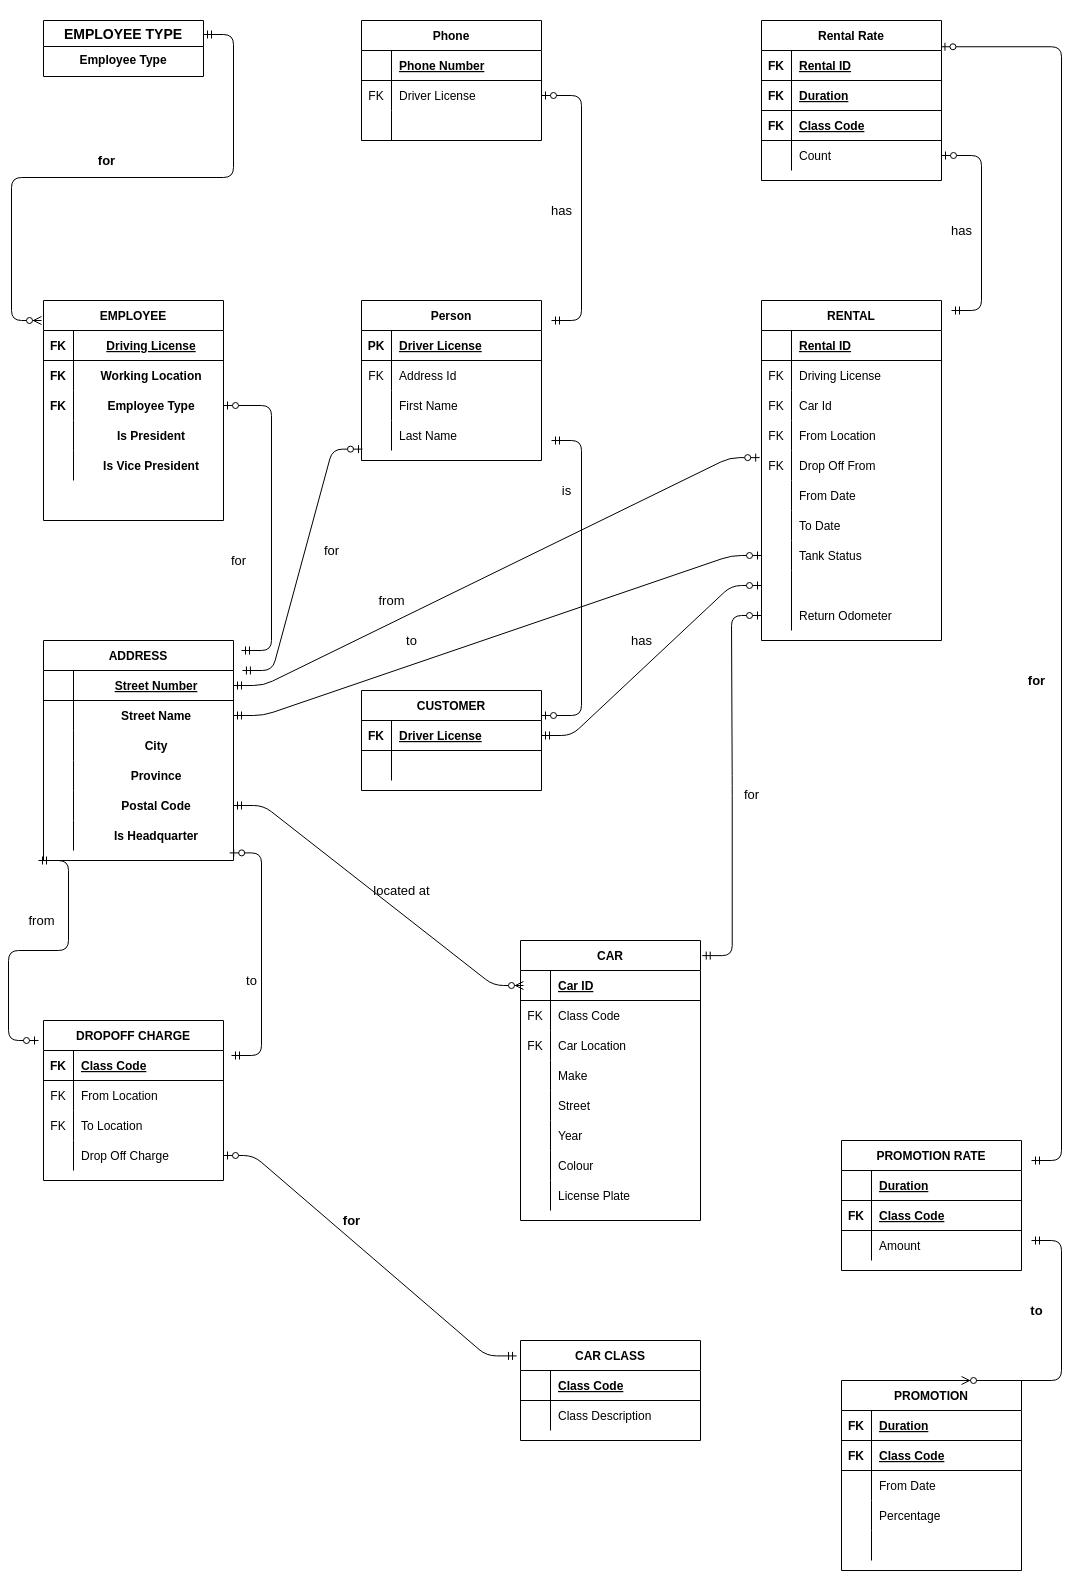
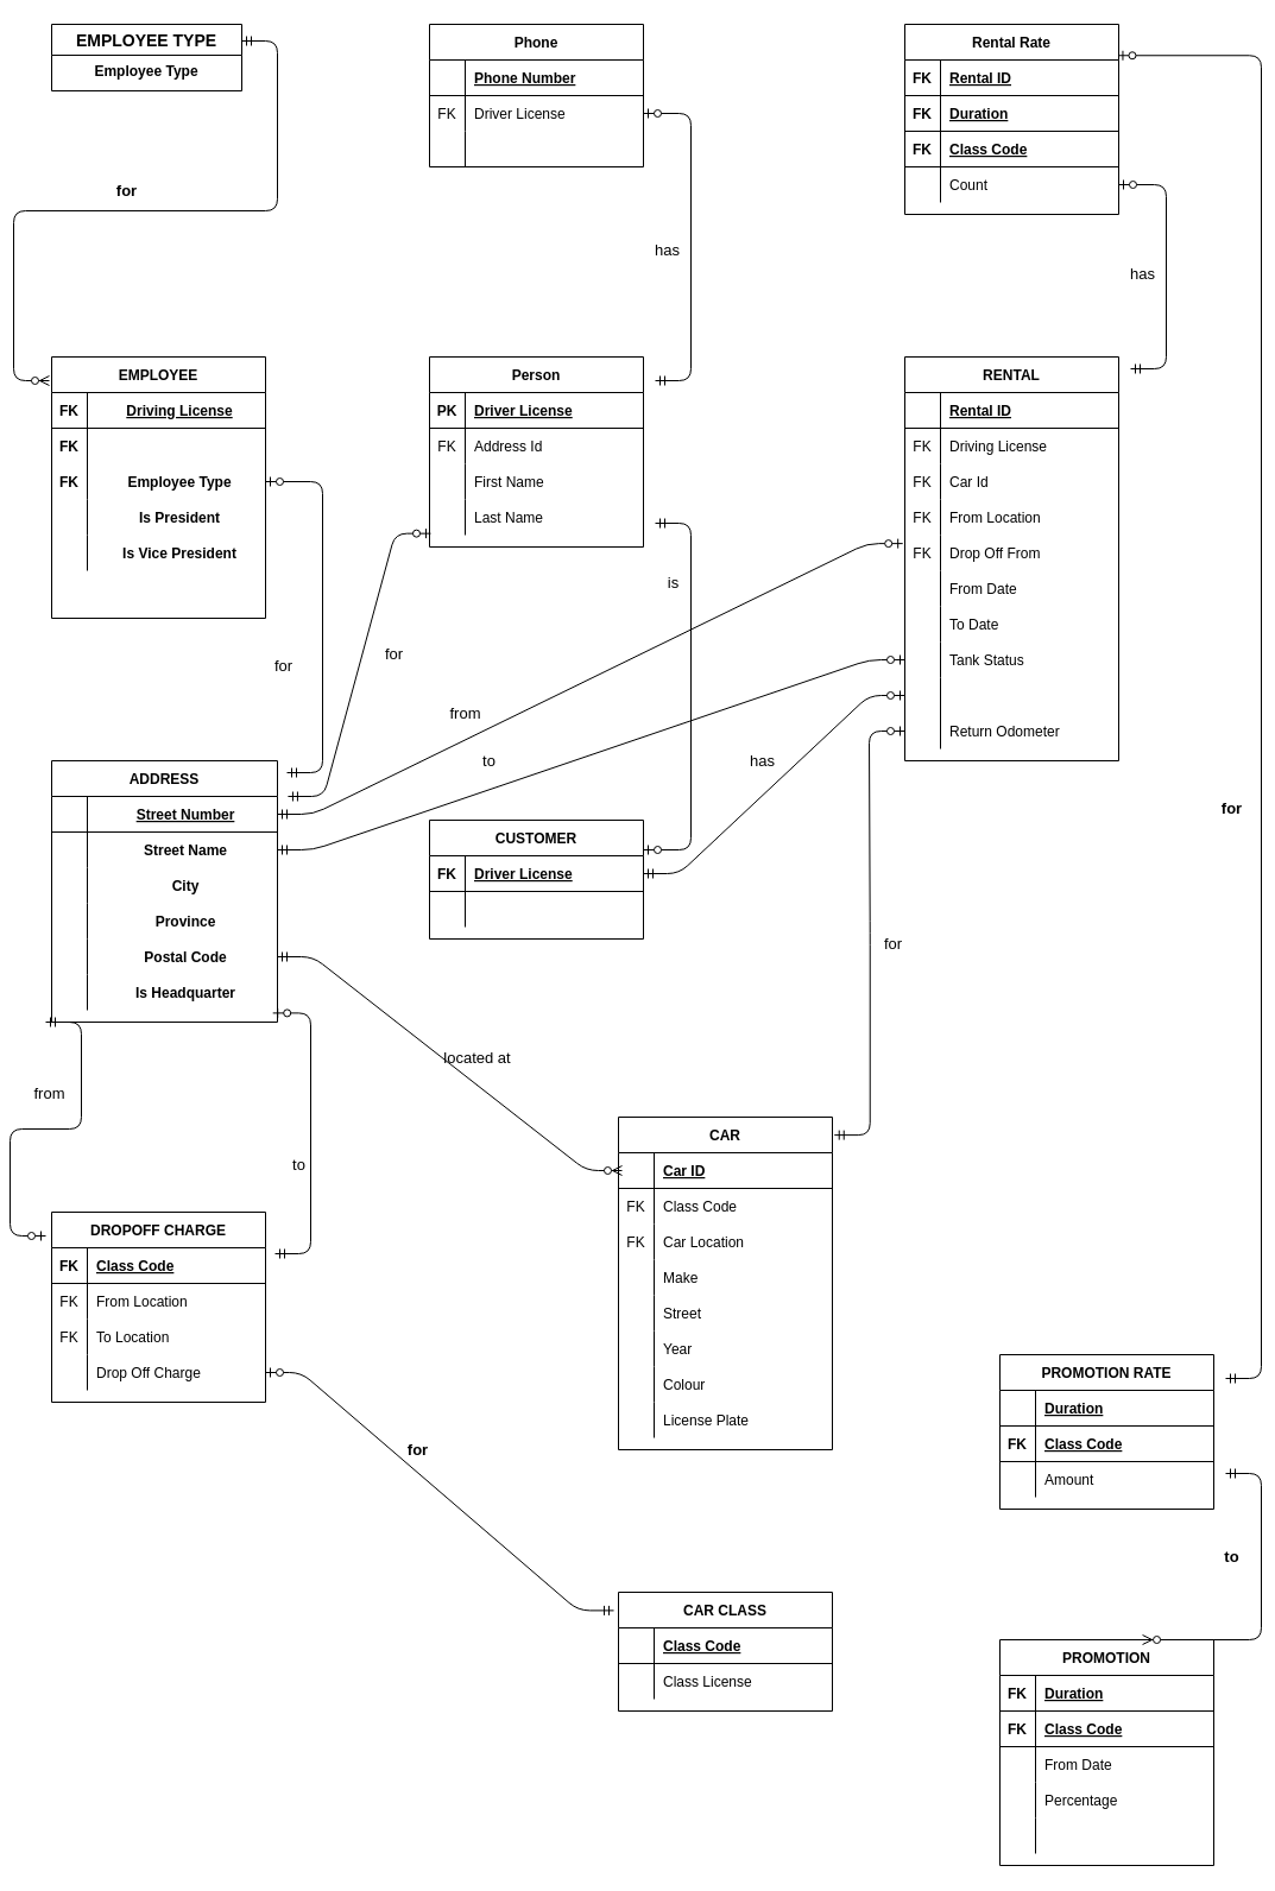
- <mxCell id="8" value="Working Location" style="shape=partialRectangle;connectable=0;fillColor=none;top=0;left=0;bottom=0;right=0;align=center;spacingLeft=6;overflow=hidden;fontStyle=1" vertex="1" parent="6"><mxGeometry x="30" width="150" height="30" as="geometry" /></mxCell>
- <mxCell id="156" value="Class Description" style="shape=partialRectangle;connectable=0;fillColor=none;top=0;left=0;bottom=0;right=0;align=left;spacingLeft=6;overflow=hidden;" vertex="1" parent="154"><mxGeometry x="30" width="150" height="30" as="geometry" /></mxCell>
+ <mxCell id="156" value="Class License" style="shape=partialRectangle;connectable=0;fillColor=none;top=0;left=0;bottom=0;right=0;align=left;spacingLeft=6;overflow=hidden;" vertex="1" parent="154"><mxGeometry x="30" width="150" height="30" as="geometry" /></mxCell>
